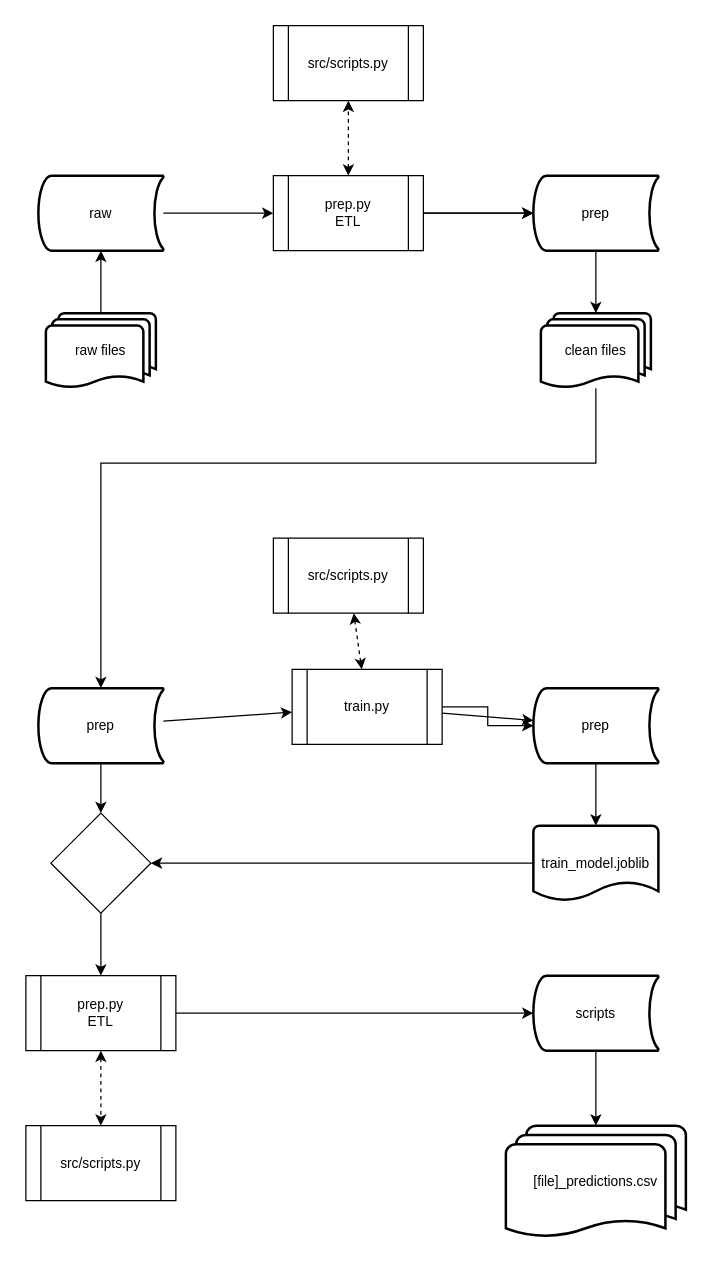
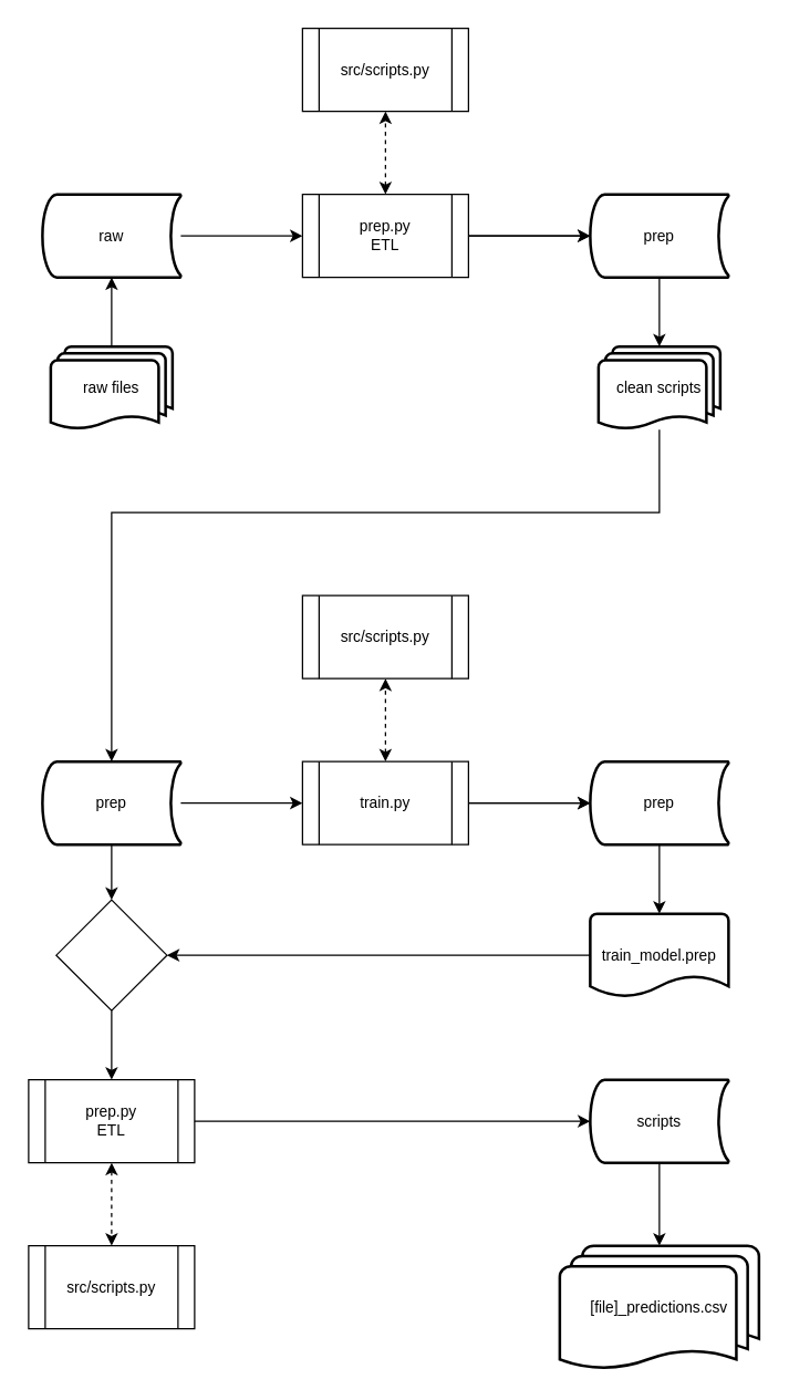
- <mxCell id="7" value="clean files" style="strokeWidth=2;html=1;shape=mxgraph.flowchart.multi-document;whiteSpace=wrap;fontSize=11;" parent="2" vertex="1"><mxGeometry x="402" y="230" width="88" height="60" as="geometry" /></mxCell>
+ <mxCell id="7" value="clean scripts" style="strokeWidth=2;html=1;shape=mxgraph.flowchart.multi-document;whiteSpace=wrap;fontSize=11;" parent="2" vertex="1"><mxGeometry x="402" y="230" width="88" height="60" as="geometry" /></mxCell>
- <mxCell id="16" value="train.py" style="shape=process;whiteSpace=wrap;html=1;backgroundOutline=1;container=0;fontSize=11;" parent="1" vertex="1"><mxGeometry x="233" y="535" width="120" height="60" as="geometry" /></mxCell>
+ <mxCell id="16" value="train.py" style="shape=process;whiteSpace=wrap;html=1;backgroundOutline=1;container=0;fontSize=11;" parent="1" vertex="1"><mxGeometry x="218" y="550" width="120" height="60" as="geometry" /></mxCell>
- <mxCell id="25" value="train_model.joblib" style="strokeWidth=2;html=1;shape=mxgraph.flowchart.document2;whiteSpace=wrap;size=0.25;fontSize=11;" parent="1" vertex="1"><mxGeometry x="426" y="660" width="100" height="60" as="geometry" /></mxCell>
+ <mxCell id="25" value="train_model.prep" style="strokeWidth=2;html=1;shape=mxgraph.flowchart.document2;whiteSpace=wrap;size=0.25;fontSize=11;" parent="1" vertex="1"><mxGeometry x="426" y="660" width="100" height="60" as="geometry" /></mxCell>
